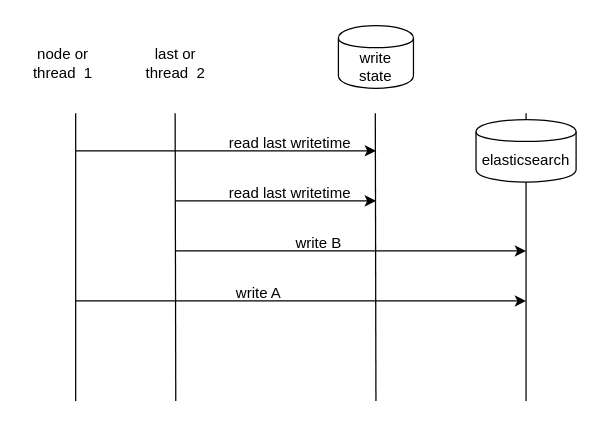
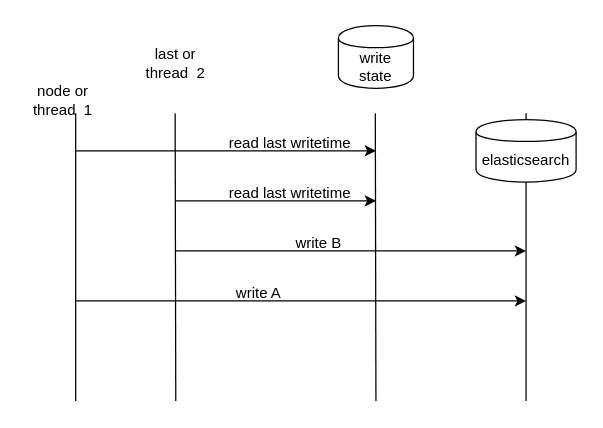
- <mxCell id="3" value="node or thread&amp;nbsp; 1" style="text;html=1;strokeColor=none;fillColor=none;align=center;verticalAlign=middle;whiteSpace=wrap;rounded=0;" vertex="1" parent="1"><mxGeometry x="20" y="40" width="60" height="20" as="geometry" /></mxCell>
+ <mxCell id="3" value="node or thread&amp;nbsp; 1" style="text;html=1;strokeColor=none;fillColor=none;align=center;verticalAlign=middle;whiteSpace=wrap;rounded=0;" vertex="1" parent="1"><mxGeometry x="20" y="70" width="60" height="20" as="geometry" /></mxCell>
